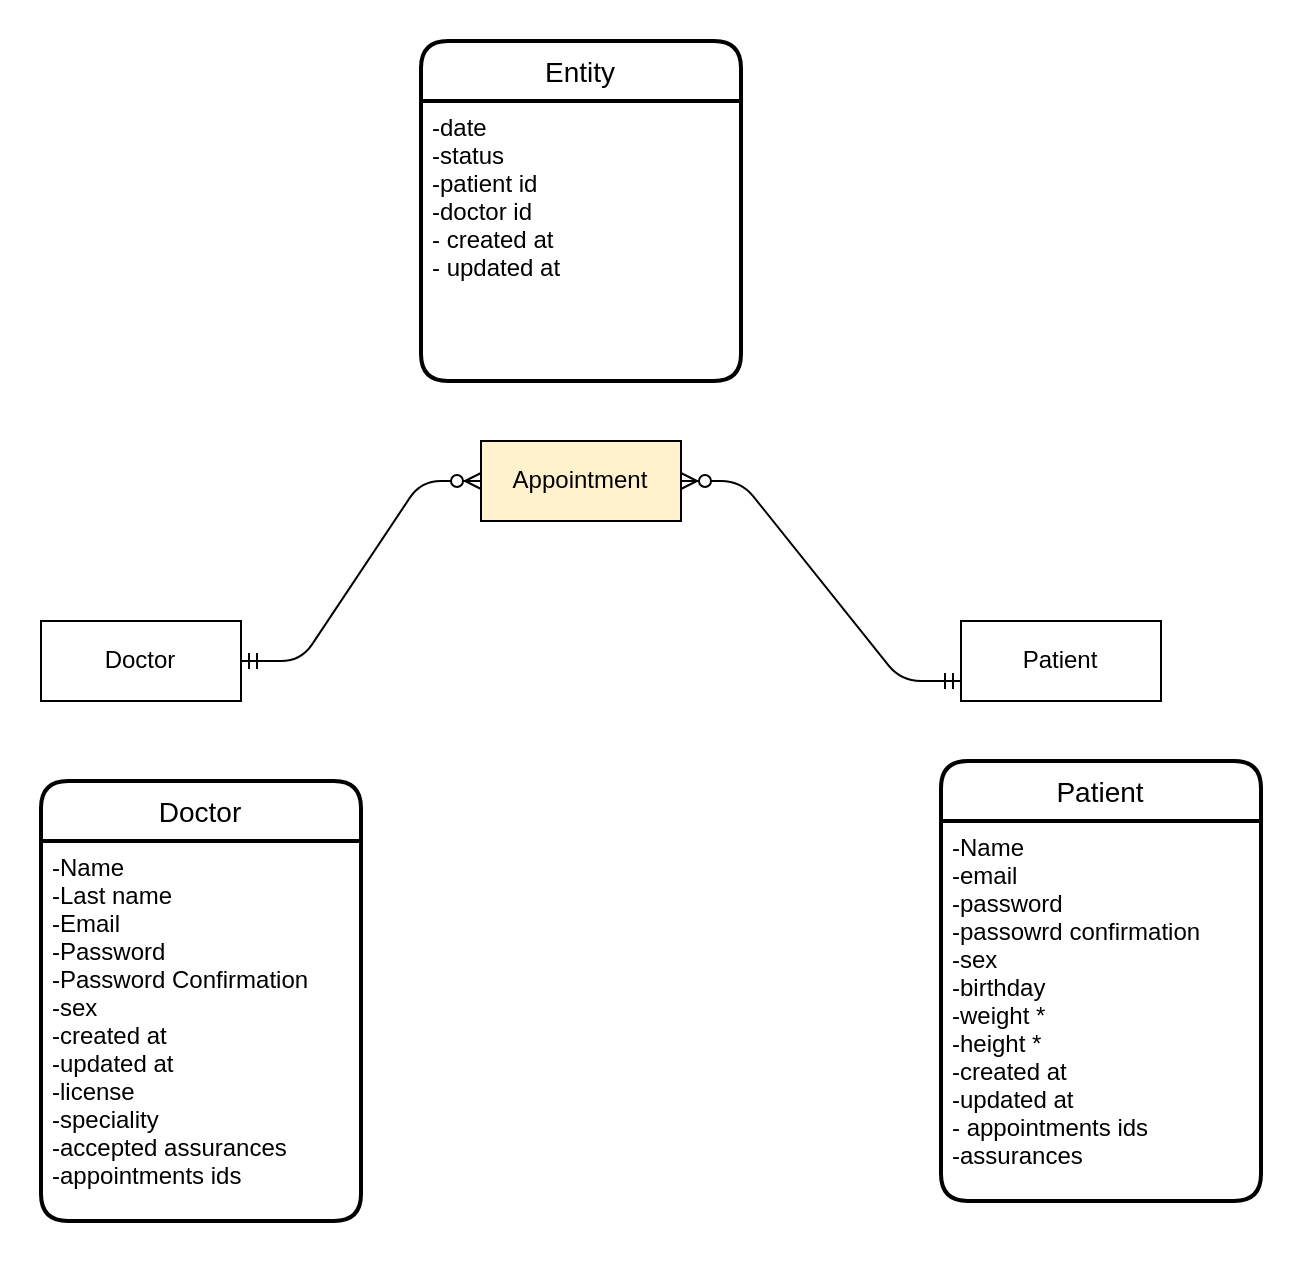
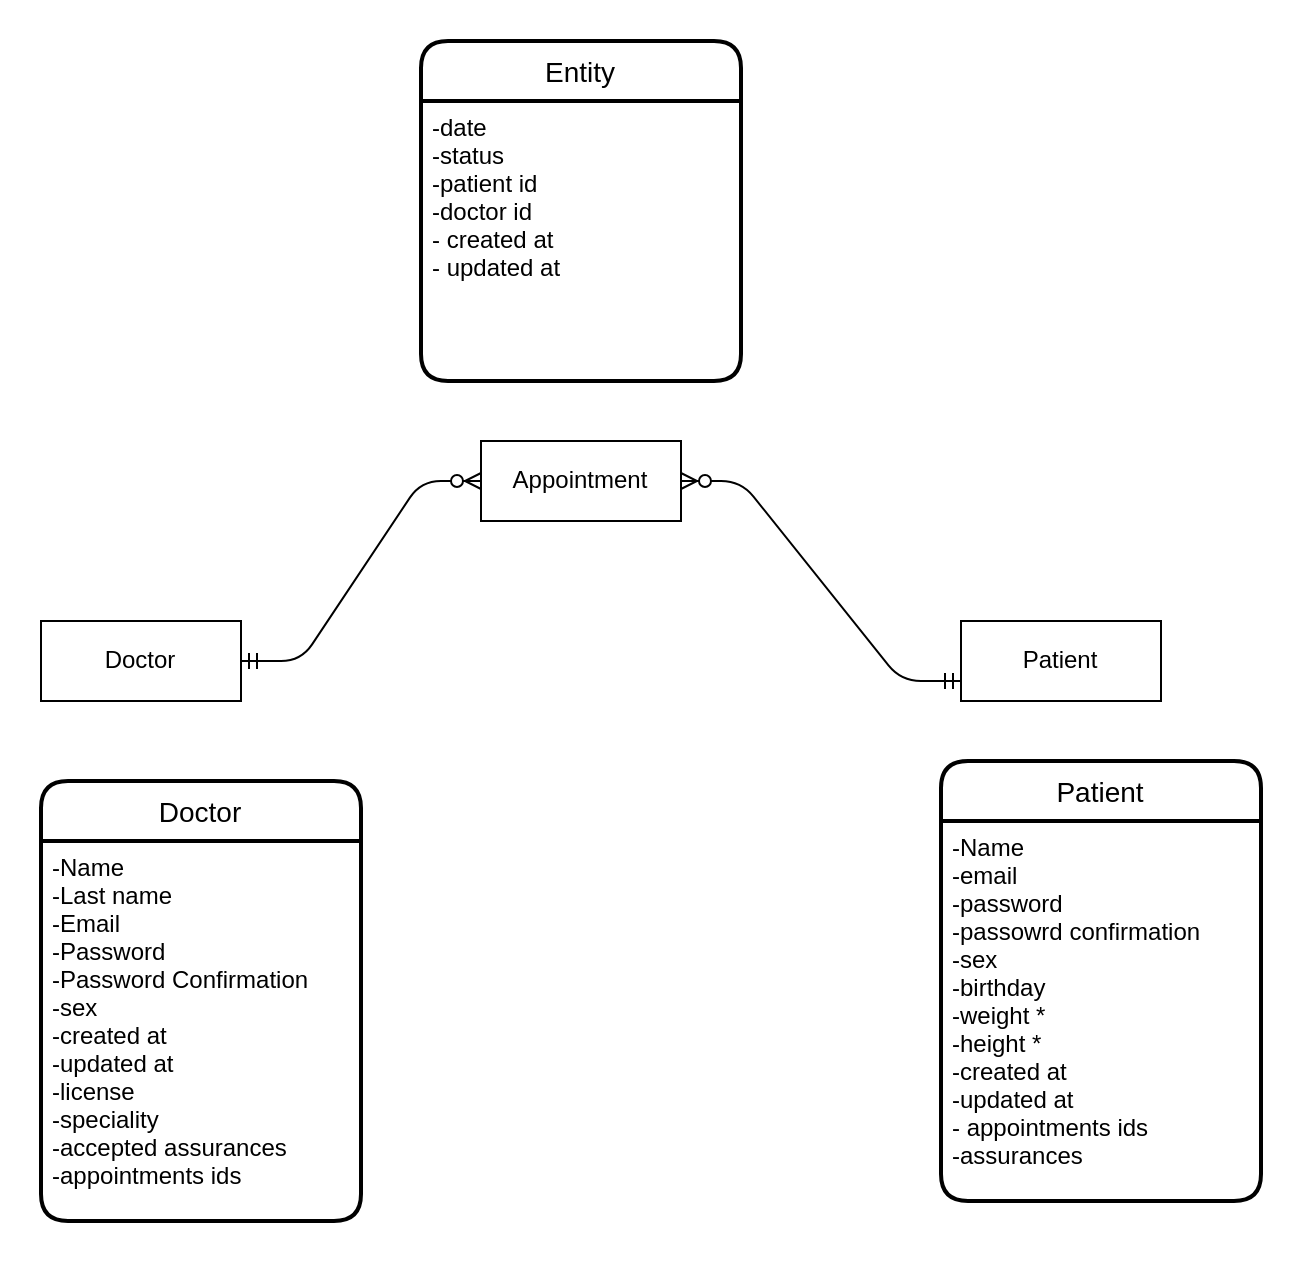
- <mxCell id="4" value="Appointment" style="whiteSpace=wrap;html=1;align=center;fillColor=#fff2cc;" vertex="1" parent="1"><mxGeometry x="240" y="220" width="100" height="40" as="geometry" /></mxCell>
+ <mxCell id="4" value="Appointment" style="whiteSpace=wrap;html=1;align=center;" vertex="1" parent="1"><mxGeometry x="240" y="220" width="100" height="40" as="geometry" /></mxCell>
